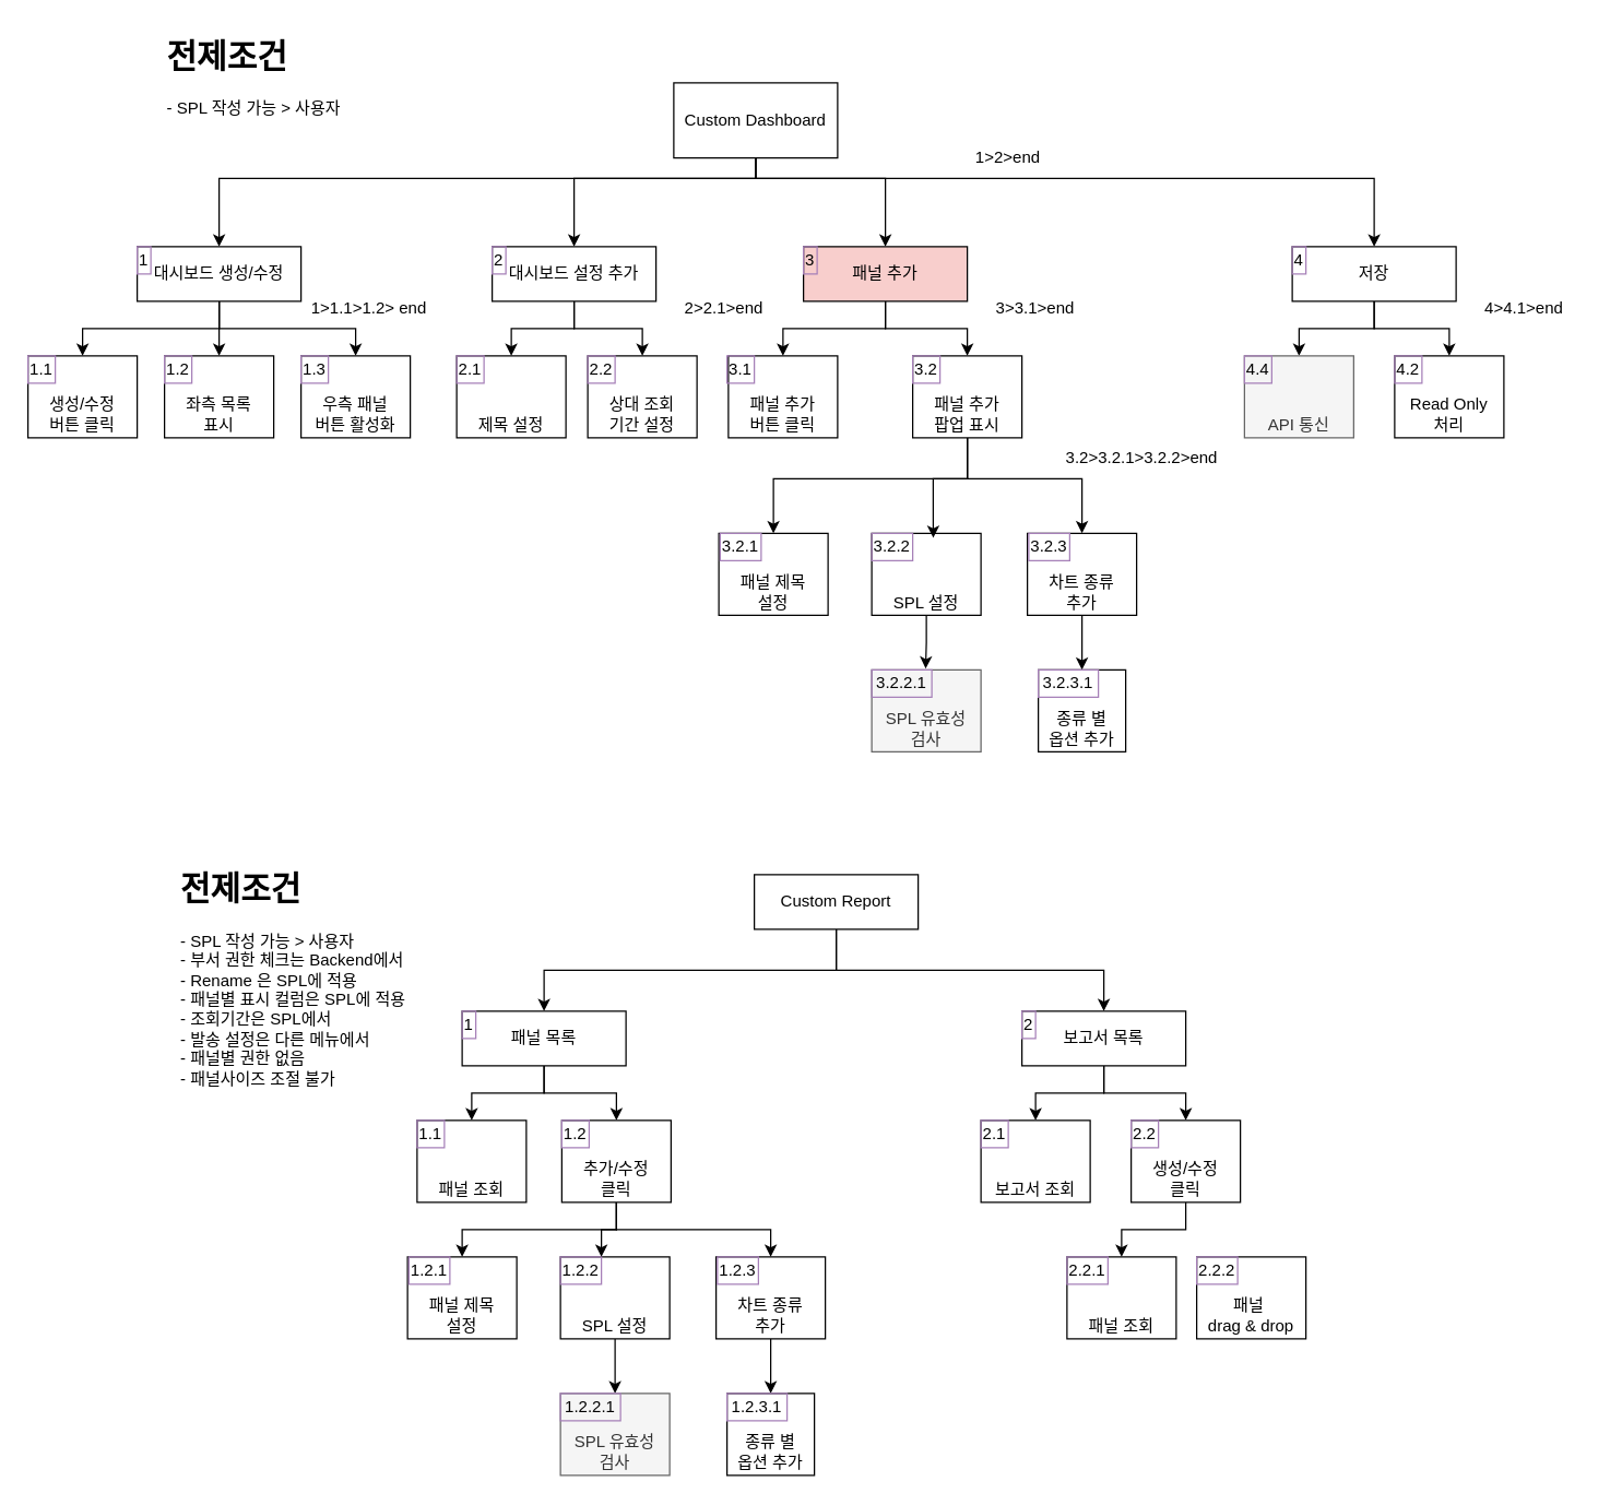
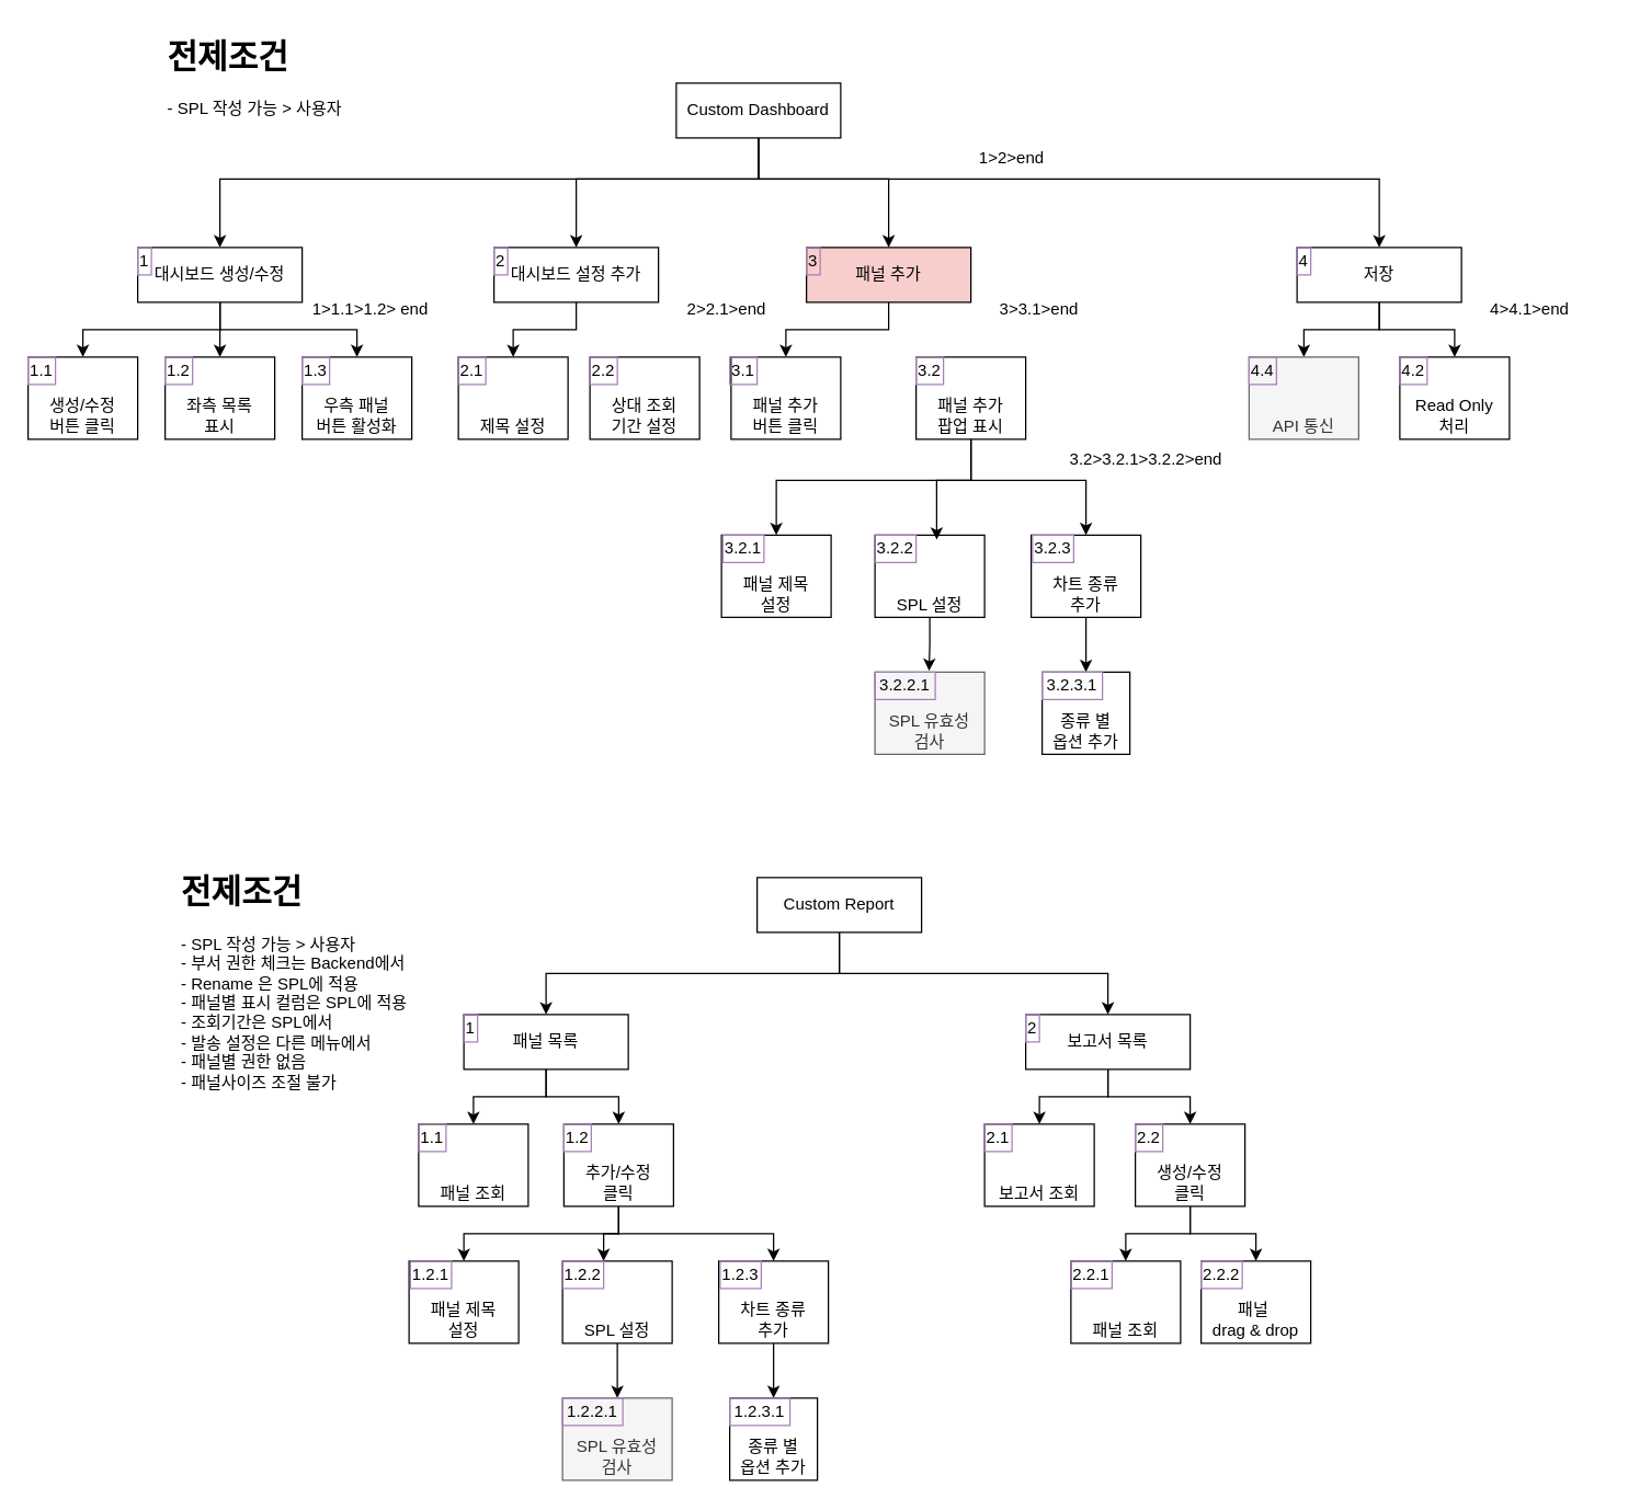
- <mxCell id="6" value="Custom Dashboard" style="rounded=0;whiteSpace=wrap;html=1;" vertex="1" parent="1"><mxGeometry x="493" y="60" width="120" height="55" as="geometry" /></mxCell>
+ <mxCell id="6" value="Custom Dashboard" style="rounded=0;whiteSpace=wrap;html=1;" vertex="1" parent="1"><mxGeometry x="493" y="60" width="120" height="40" as="geometry" /></mxCell>
- <mxCell id="50" style="edgeStyle=orthogonalEdgeStyle;rounded=0;orthogonalLoop=1;jettySize=auto;html=1;entryX=0.5;entryY=0;entryDx=0;entryDy=0;" edge="1" parent="1" source="51" target="58"><mxGeometry relative="1" as="geometry" /></mxCell>
- <mxCell id="12" style="edgeStyle=orthogonalEdgeStyle;rounded=0;orthogonalLoop=1;jettySize=auto;html=1;entryX=0.5;entryY=0;entryDx=0;entryDy=0;" edge="1" parent="1" source="13" target="22"><mxGeometry relative="1" as="geometry" /></mxCell>
+ <mxCell id="87" style="edgeStyle=orthogonalEdgeStyle;rounded=0;orthogonalLoop=1;jettySize=auto;html=1;entryX=0.5;entryY=0;entryDx=0;entryDy=0;" edge="1" parent="1" source="88" target="95"><mxGeometry relative="1" as="geometry" /></mxCell>
